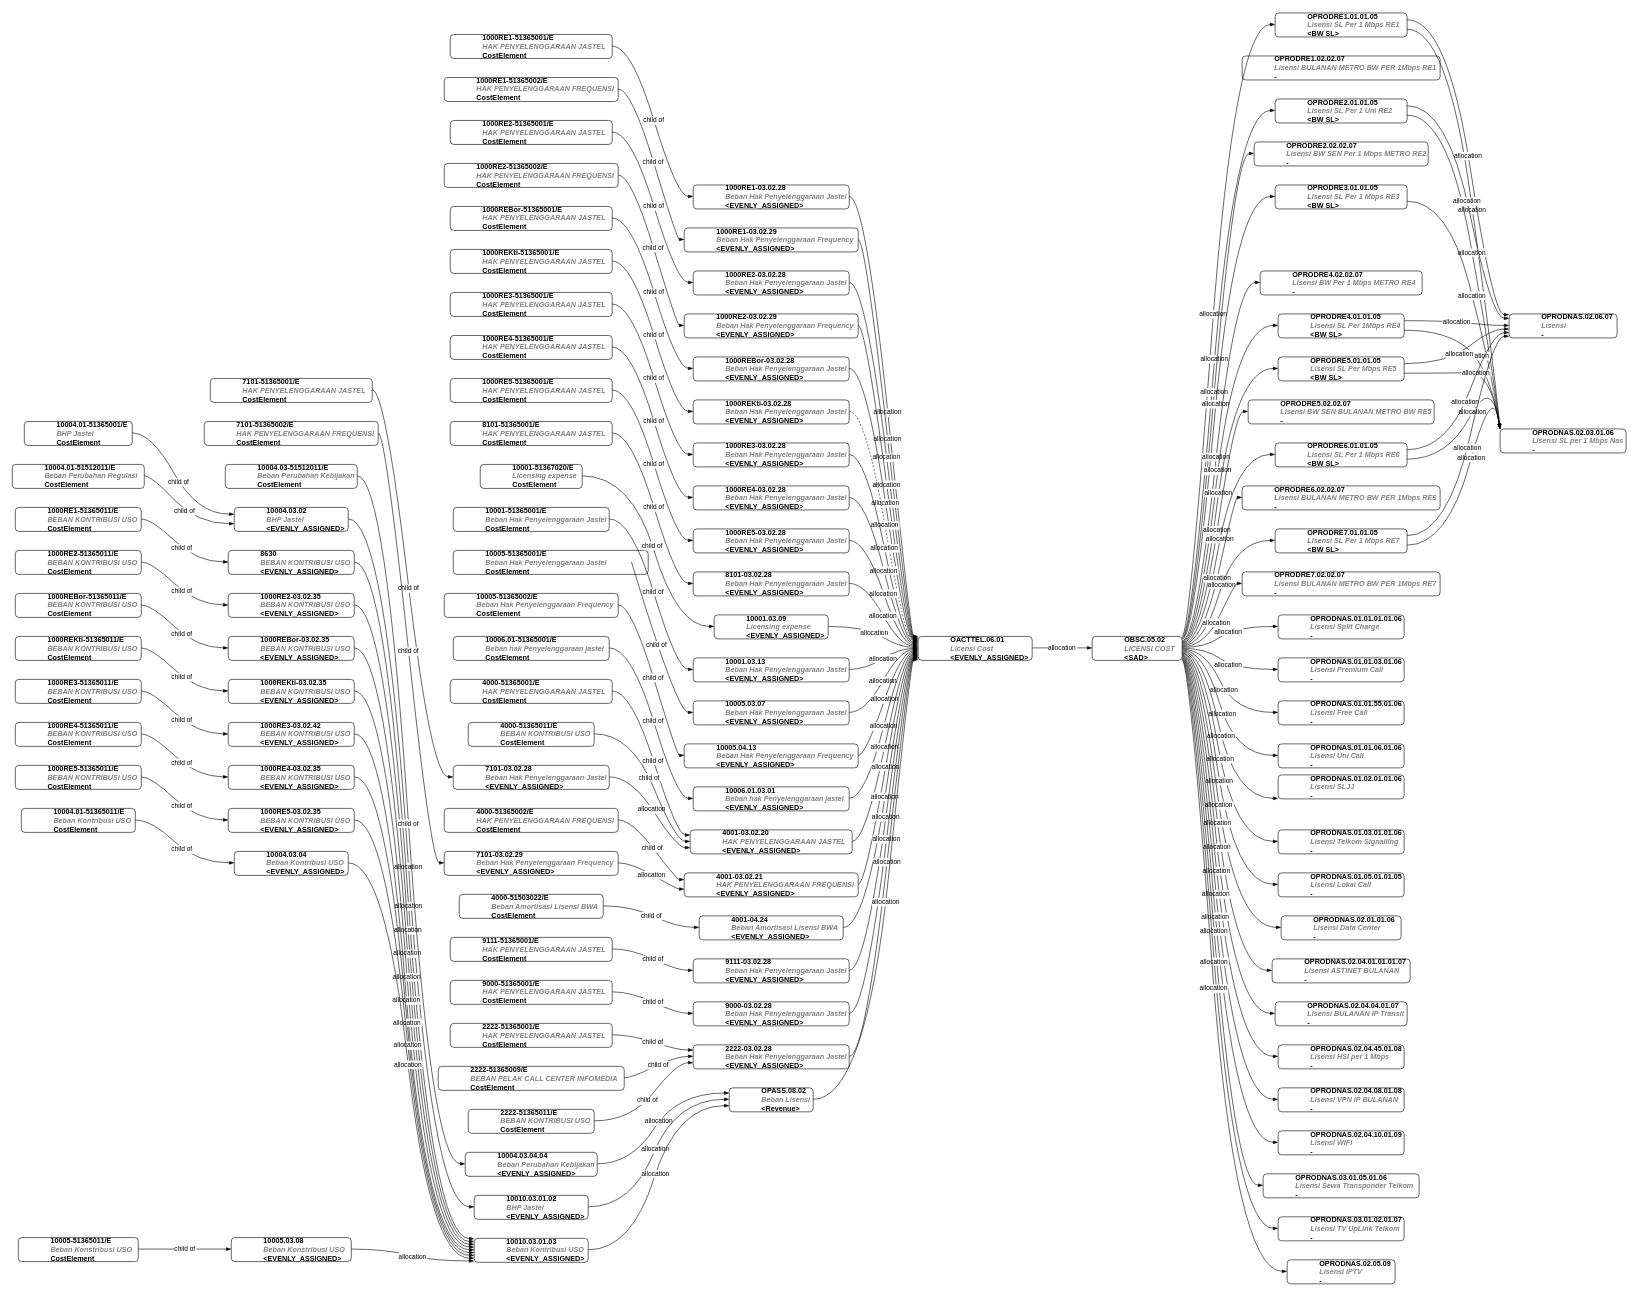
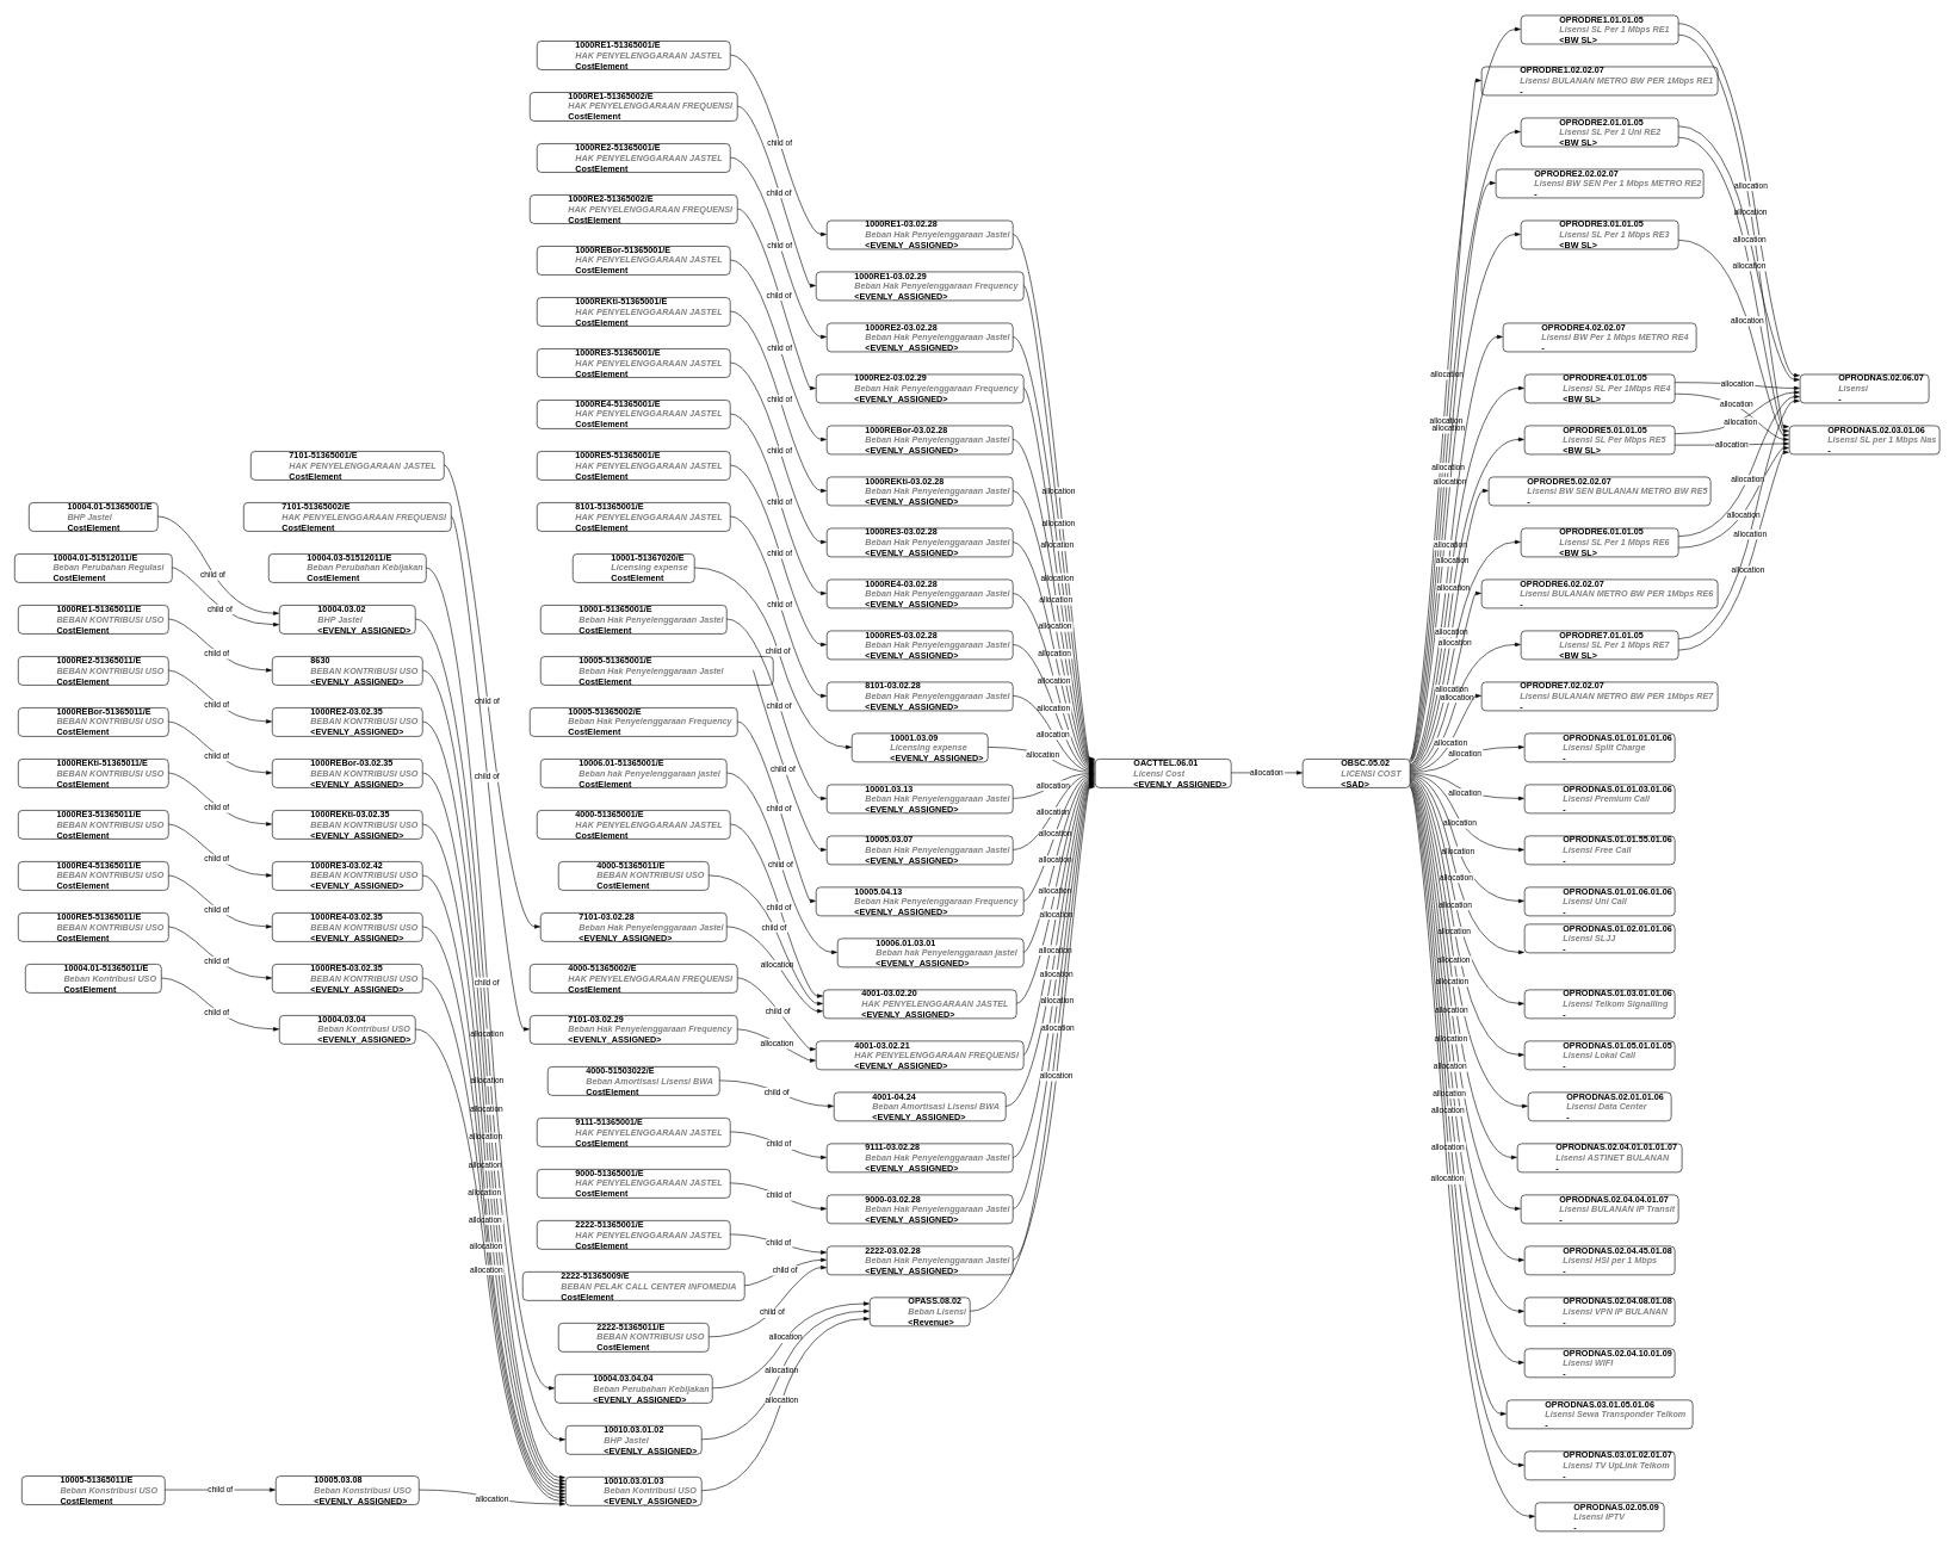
+ <mxCell id="113" value="allocation" style="curved=1;endArrow=blockThin;endFill=1;fontSize=11;noEdgeStyle=1;orthogonal=1;" edge="1" parent="1" source="5" target="6"><mxGeometry relative="1" as="geometry"><Array as="points"><mxPoint x="1984" y="1060.25" /><mxPoint x="2058" y="111.5" /></Array></mxGeometry></mxCell>
- <mxCell id="4" value="OPRODNAS.02.03.01.06&lt;br&gt;&lt;i style=&quot;color: gray&quot;&gt;Lisensi SL per 1 Mbps Nas&lt;/i&gt;&lt;br&gt;-" style="label;iwhiteSpace=wrap;html=1;rounded=1" vertex="1" parent="1"><mxGeometry x="2500" y="714" width="210" height="40" as="geometry" /></mxCell>
+ <mxCell id="4" value="OPRODNAS.02.03.01.06&lt;br&gt;&lt;i style=&quot;color: gray&quot;&gt;Lisensi SL per 1 Mbps Nas&lt;/i&gt;&lt;br&gt;-" style="label;iwhiteSpace=wrap;html=1;rounded=1" vertex="1" parent="1"><mxGeometry x="2500" y="594" width="210" height="40" as="geometry" /></mxCell>
- <mxCell id="158" value="allocation" style="curved=1;endArrow=blockThin;endFill=1;fontSize=11;noEdgeStyle=1;orthogonal=1;dashed=1;" edge="1" parent="1" source="45" target="34"><mxGeometry relative="1" as="geometry"><Array as="points"><mxPoint x="1442" y="684.833" /><mxPoint x="1508" y="1068.583" /></Array></mxGeometry></mxCell>
+ <mxCell id="158" value="allocation" style="curved=1;endArrow=blockThin;endFill=1;fontSize=11;noEdgeStyle=1;orthogonal=1;" edge="1" parent="1" source="45" target="34"><mxGeometry relative="1" as="geometry"><Array as="points"><mxPoint x="1442" y="684.833" /><mxPoint x="1508" y="1068.583" /></Array></mxGeometry></mxCell>
- <mxCell id="63" value="10006.01.03.01&lt;br&gt;&lt;i style=&quot;color: gray&quot;&gt;Beban hak Penyelenggaraan jastel&lt;/i&gt;&lt;br&gt;&amp;lt;EVENLY_ASSIGNED&amp;gt;" style="label;iwhiteSpace=wrap;html=1;rounded=1" vertex="1" parent="1"><mxGeometry x="1155" y="1310.667" width="260" height="40" as="geometry" /></mxCell>
+ <mxCell id="63" value="10006.01.03.01&lt;br&gt;&lt;i style=&quot;color: gray&quot;&gt;Beban hak Penyelenggaraan jastel&lt;/i&gt;&lt;br&gt;&amp;lt;EVENLY_ASSIGNED&amp;gt;" style="label;iwhiteSpace=wrap;html=1;rounded=1" vertex="1" parent="1"><mxGeometry x="1170" y="1310.667" width="260" height="40" as="geometry" /></mxCell>
